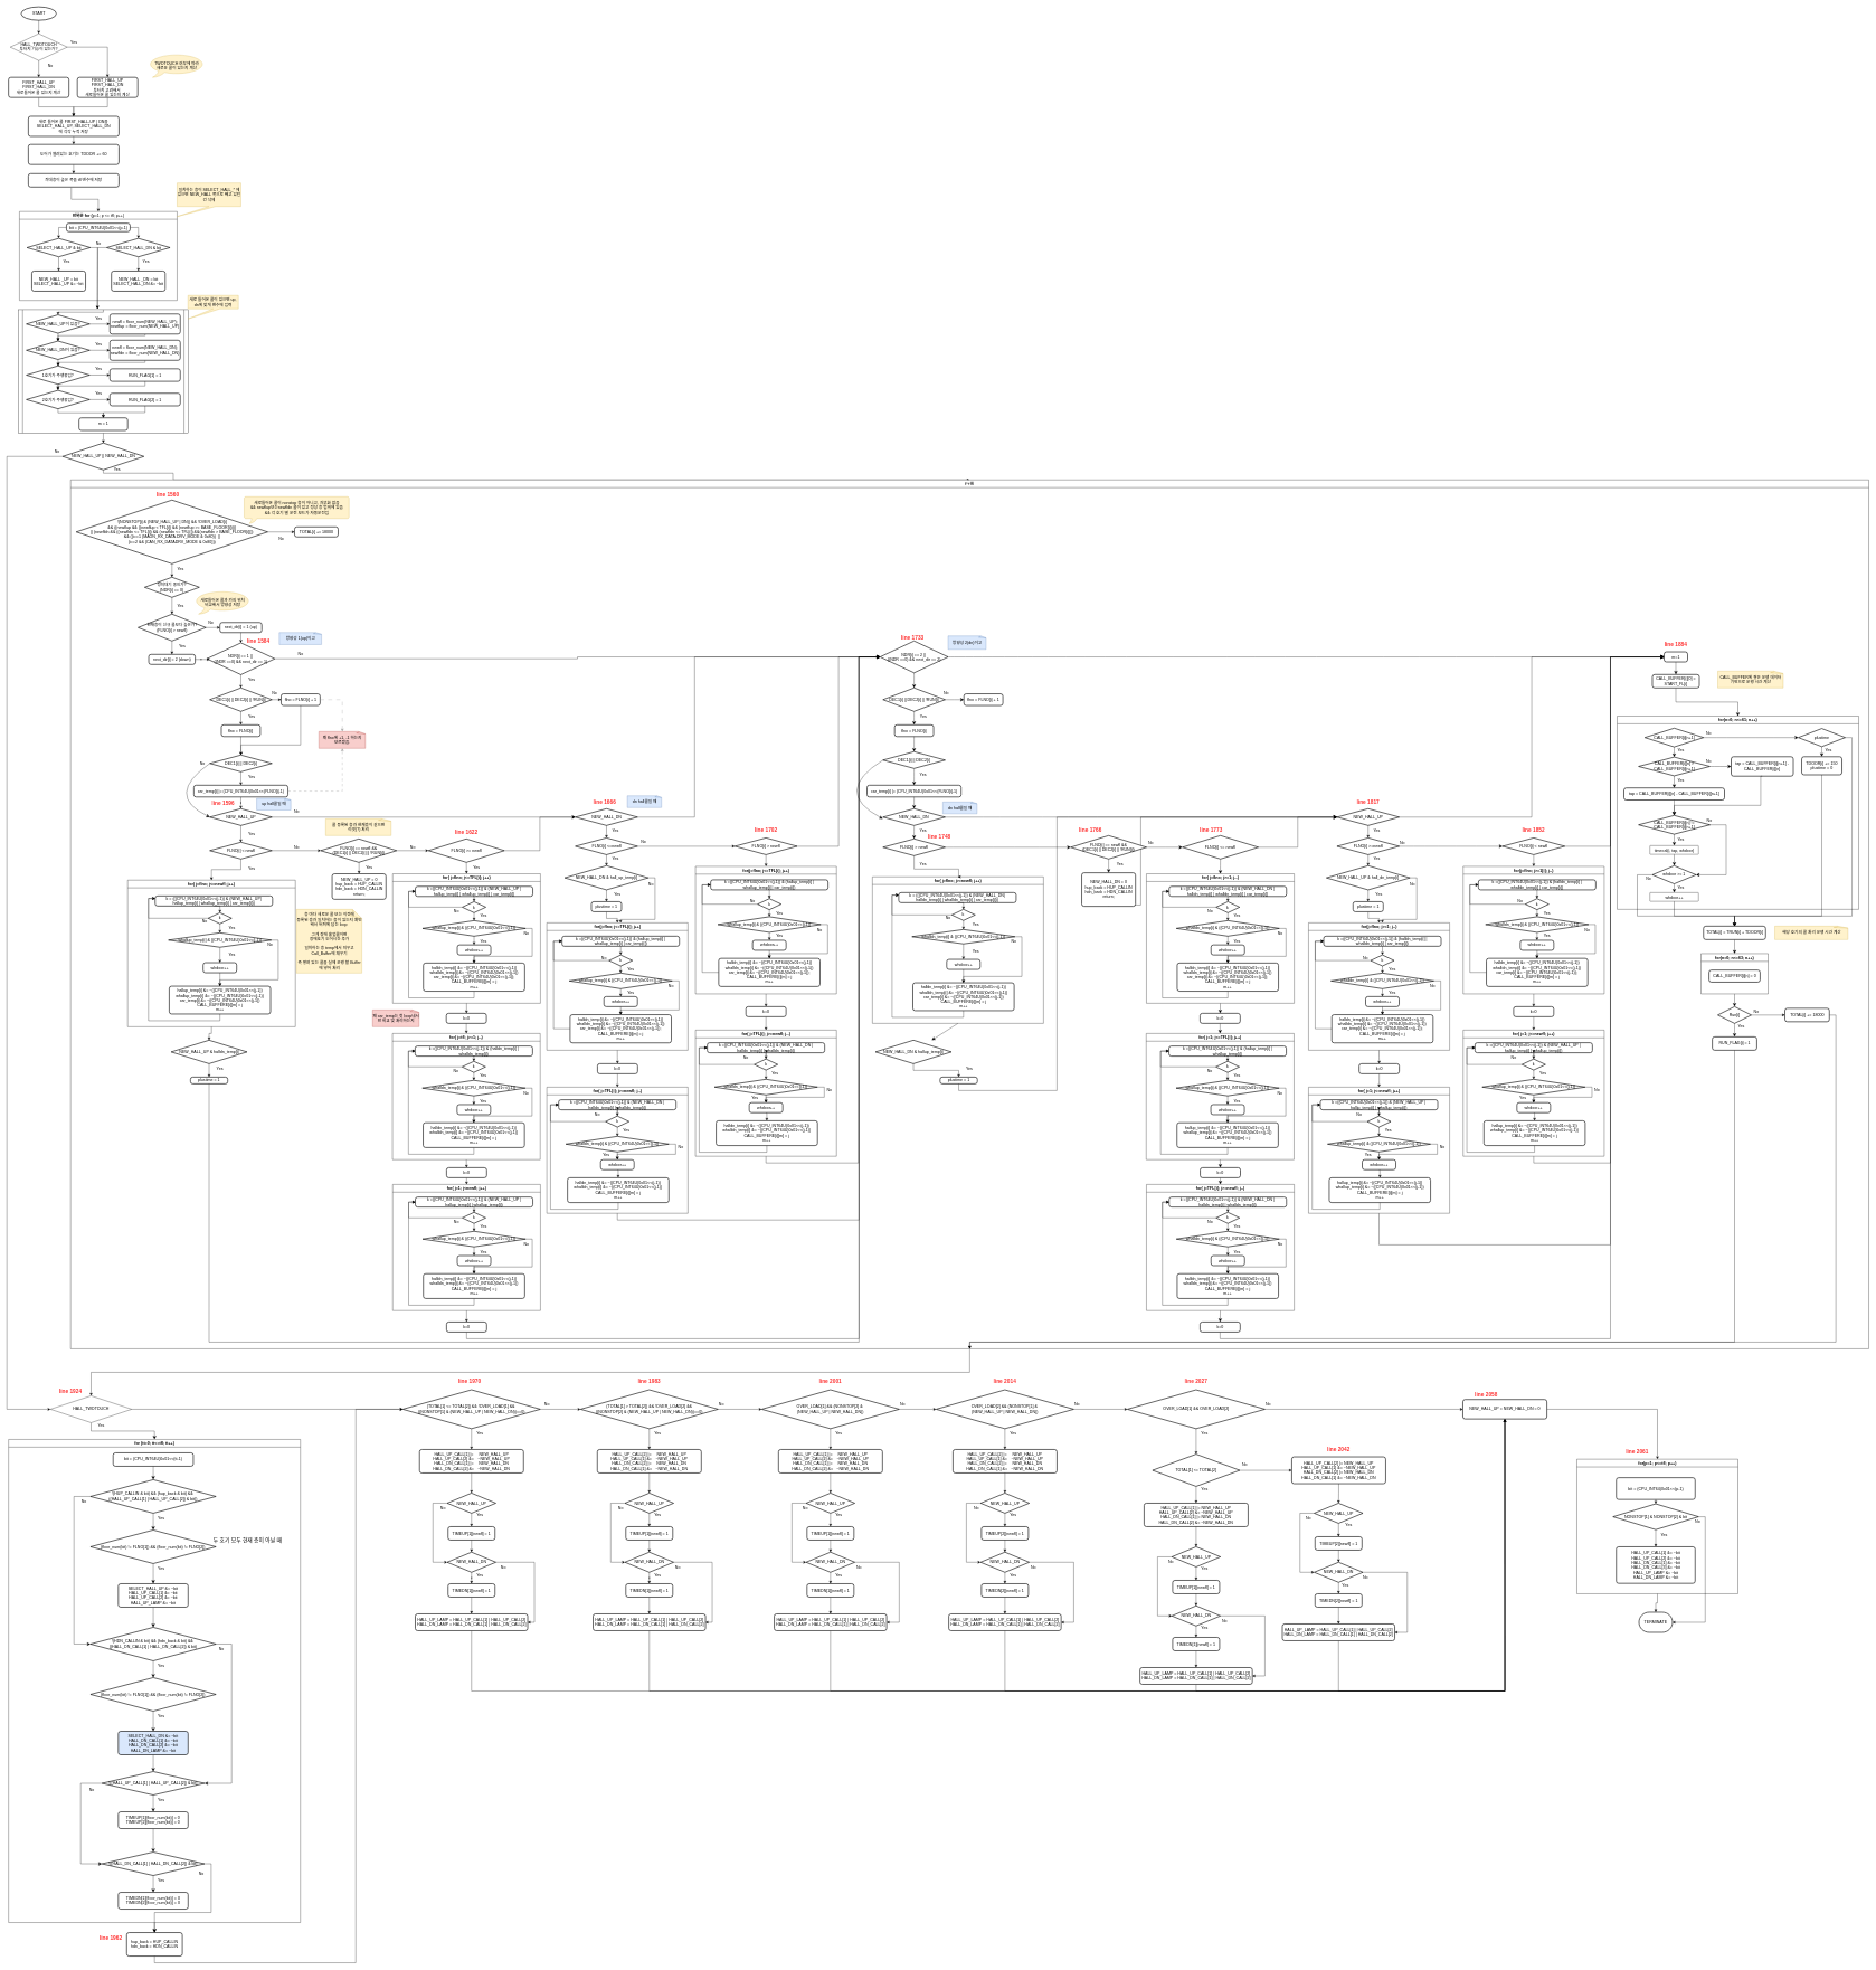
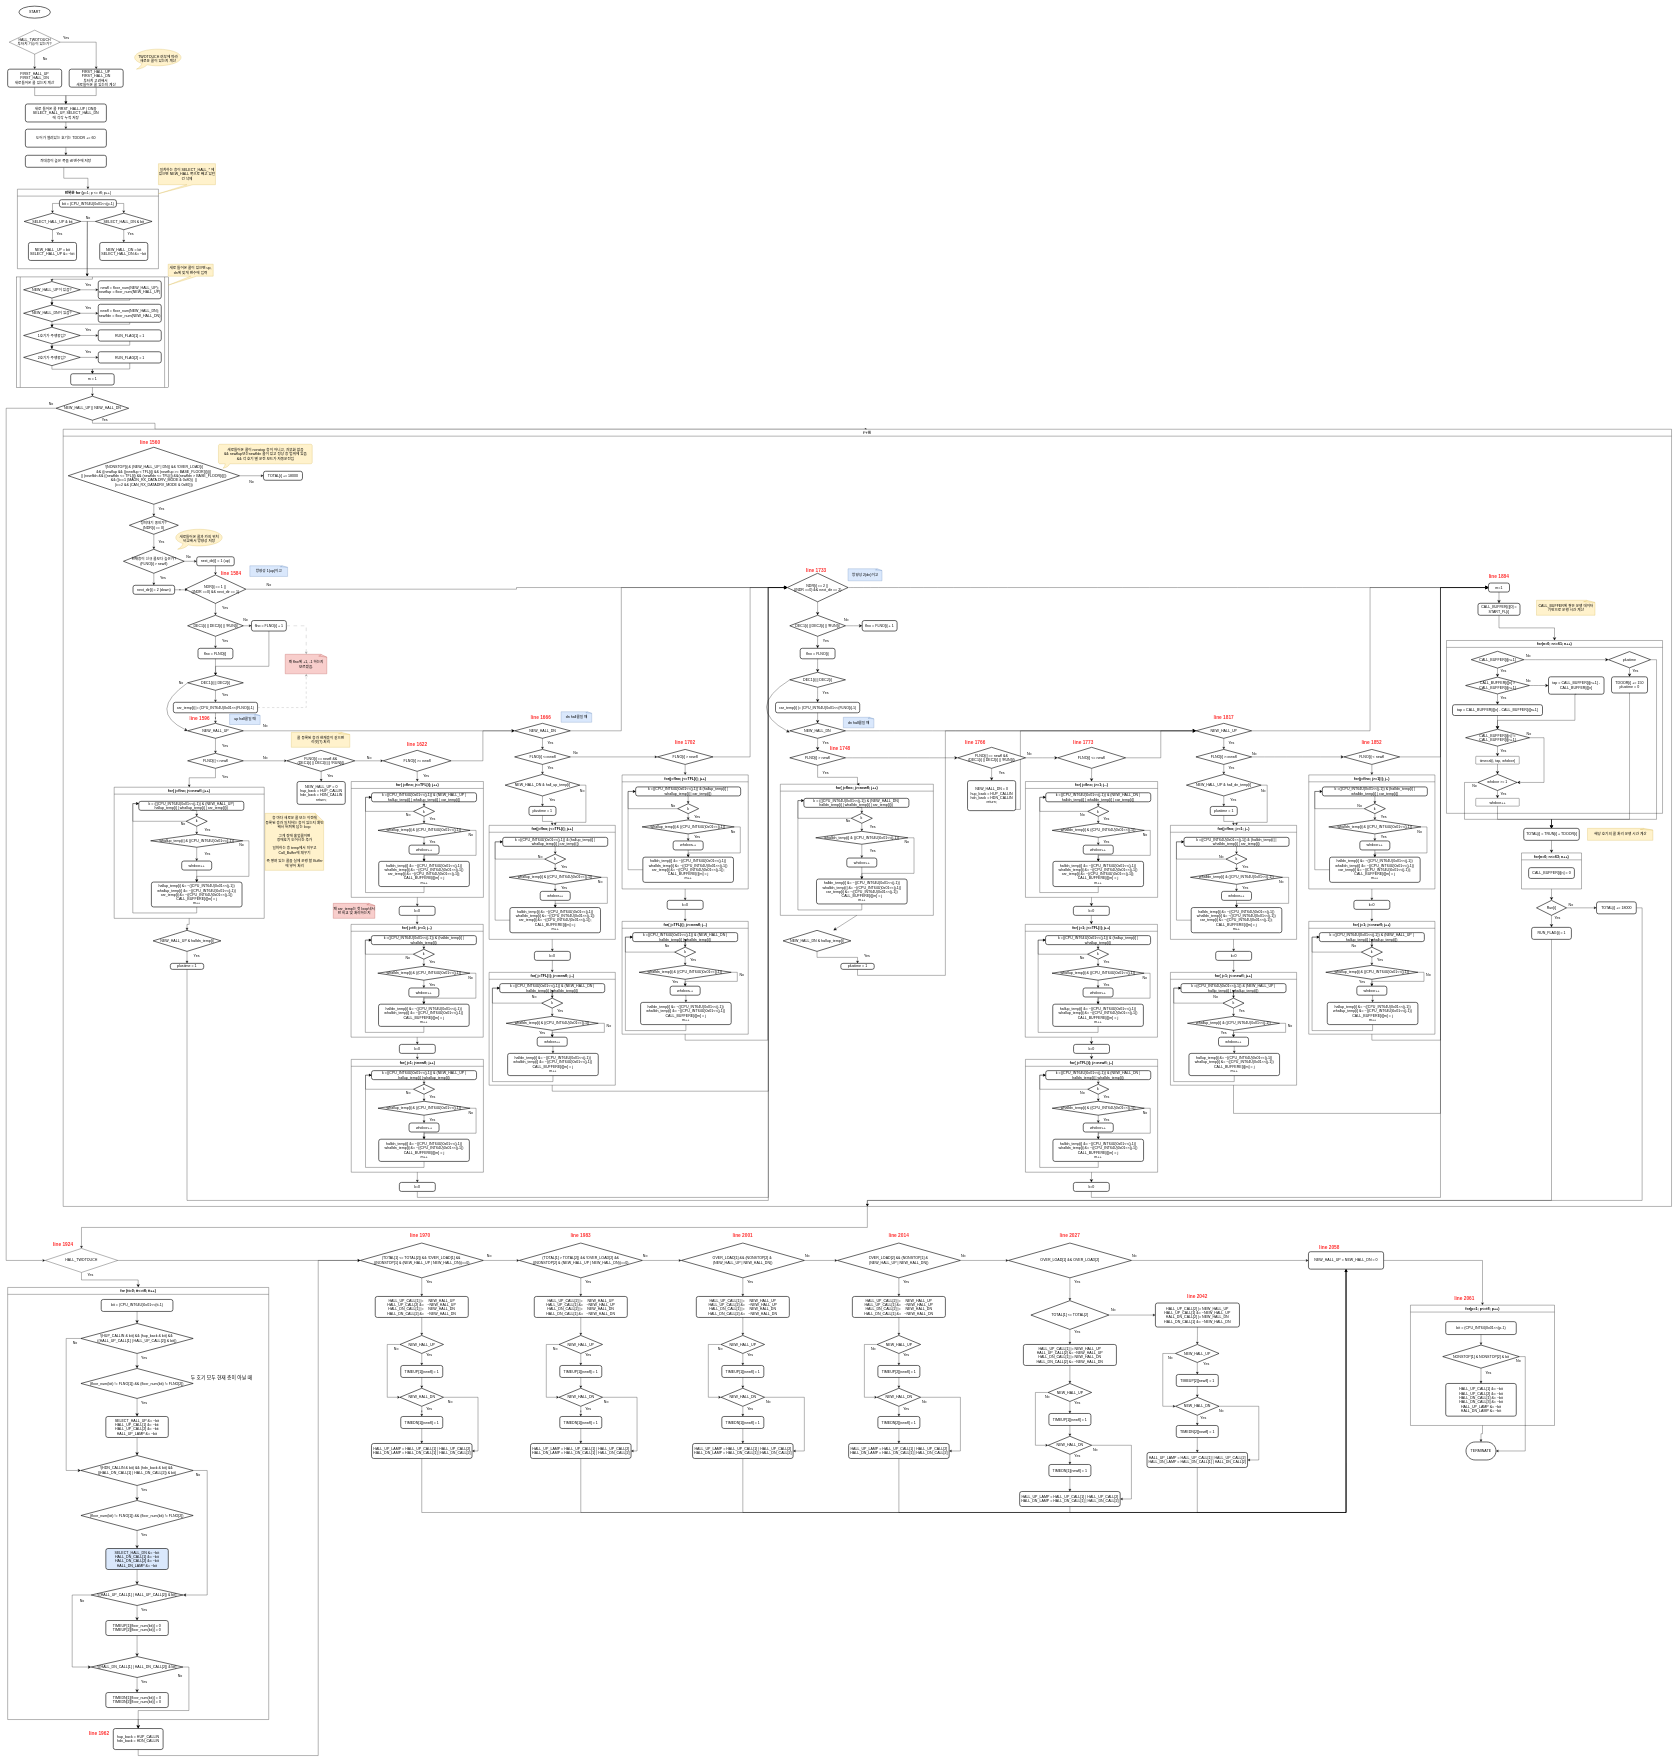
- <mxCell id="9" value="" style="endArrow=classic;html=1;rounded=0;exitX=0.5;exitY=1;exitDx=0;exitDy=0;entryX=0.5;entryY=0;entryDx=0;entryDy=0;" parent="1" source="8" target="5" edge="1"><mxGeometry width="50" height="50" relative="1" as="geometry"><mxPoint x="390" y="440" as="sourcePoint" /><mxPoint x="440" y="390" as="targetPoint" /></mxGeometry></mxCell>
- <mxCell id="587" value="왜 flno에 +1, -1 하는지&lt;div&gt;모르겠음.&lt;/div&gt;" style="whiteSpace=wrap;html=1;shape=mxgraph.basic.document;fillColor=#f8cecc;strokeColor=#b85450;" parent="66" vertex="1"><mxGeometry x="740" y="750" width="140" height="50" as="geometry" /></mxCell>
+ <mxCell id="587" value="왜 flno에 +1, -1 하는지&lt;div&gt;모르겠음.&lt;/div&gt;" style="whiteSpace=wrap;html=1;shape=mxgraph.basic.document;fillColor=#f8cecc;strokeColor=#b85450;" parent="66" vertex="1"><mxGeometry x="740" y="750" width="140" height="65" as="geometry" /></mxCell>
- <mxCell id="766" value="bit = (CPU_INT64)0x01&amp;lt;&amp;lt;(p-1)" style="rounded=1;whiteSpace=wrap;html=1;absoluteArcSize=1;arcSize=14;strokeWidth=2;" parent="765" vertex="1"><mxGeometry x="117.5" y="55" width="235" height="65" as="geometry" /></mxCell>
+ <mxCell id="766" value="bit = (CPU_INT64)0x01&amp;lt;&amp;lt;(p-1)" style="rounded=1;whiteSpace=wrap;html=1;absoluteArcSize=1;arcSize=14;strokeWidth=2;" parent="765" vertex="1"><mxGeometry x="117.5" y="55" width="235" height="43" as="geometry" /></mxCell>
